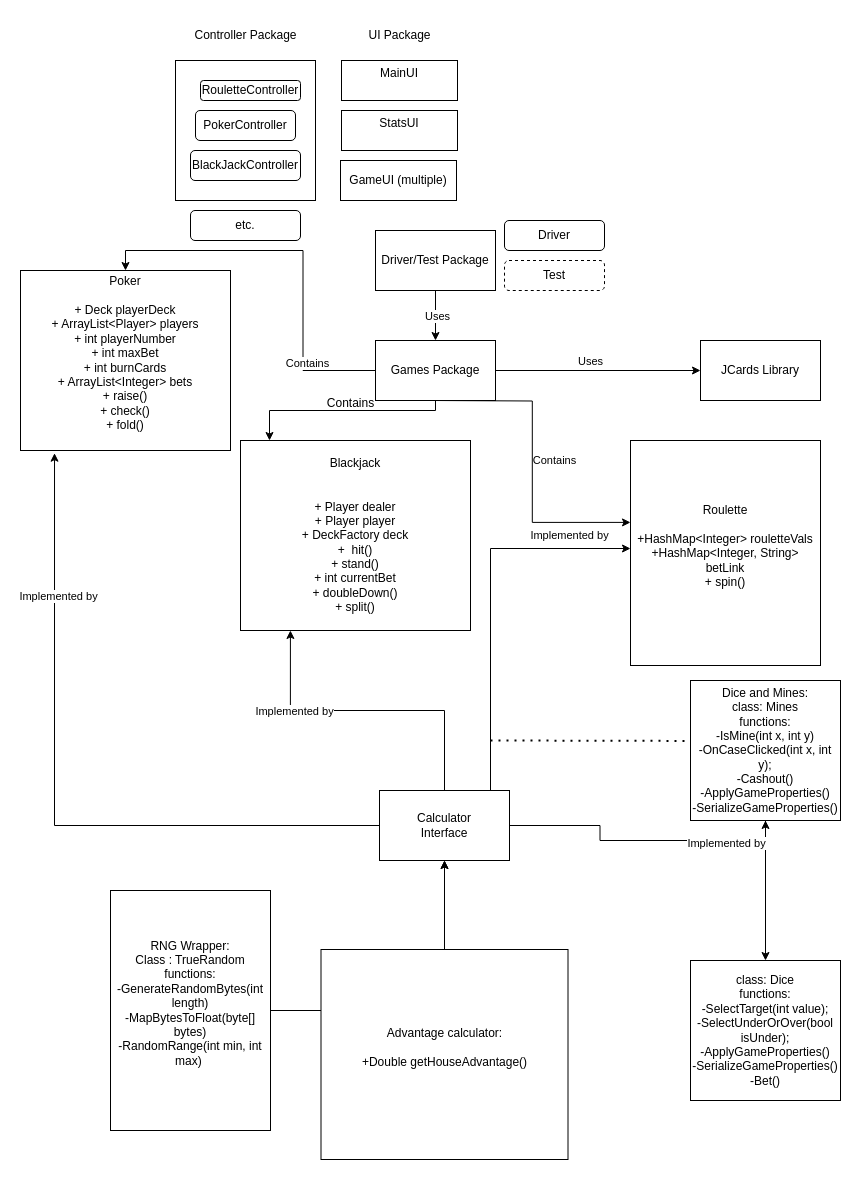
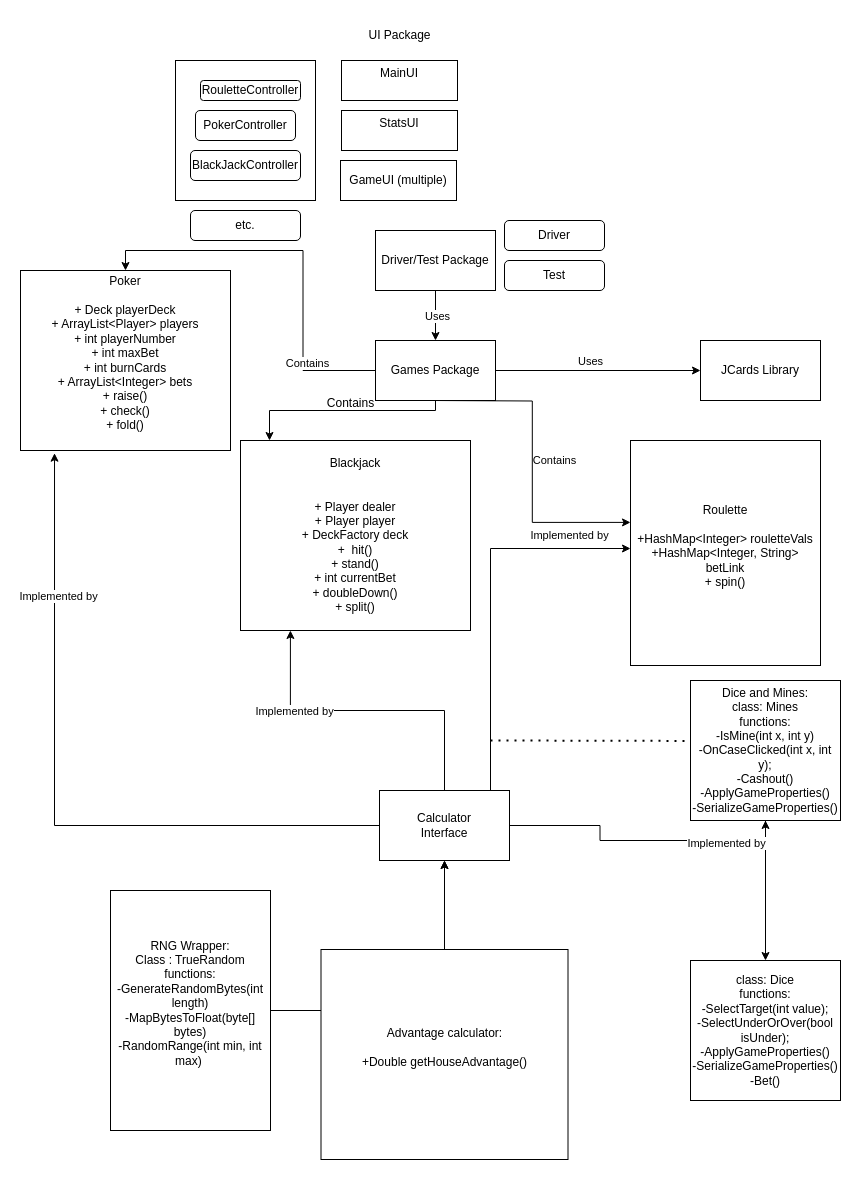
- <mxCell id="26" value="Controller Package" style="text;html=1;align=center;verticalAlign=middle;resizable=0;points=[];autosize=1;strokeColor=none;fillColor=none;" parent="1" vertex="1"><mxGeometry x="180" y="20" width="130" height="30" as="geometry" /></mxCell>
- <mxCell id="33" value="Test" style="rounded=1;whiteSpace=wrap;html=1;dashed=1;" parent="1" vertex="1"><mxGeometry x="504" y="260" width="100" height="30" as="geometry" /></mxCell>
+ <mxCell id="33" value="Test" style="rounded=1;whiteSpace=wrap;html=1;" parent="1" vertex="1"><mxGeometry x="504" y="260" width="100" height="30" as="geometry" /></mxCell>
